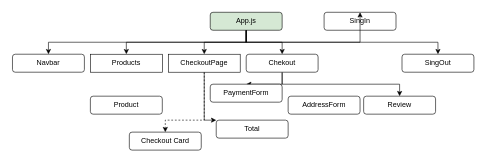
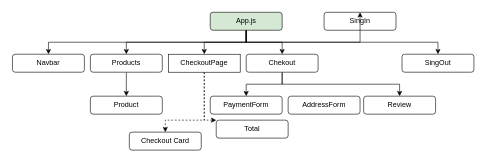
- <mxCell id="6" value="Products" style="whiteSpace=wrap;html=1;rounded=0;" vertex="1" parent="1"><mxGeometry x="150" y="90" width="120" height="30" as="geometry" /></mxCell>
+ <mxCell id="6" value="Products" style="rounded=1;whiteSpace=wrap;html=1;" vertex="1" parent="1"><mxGeometry x="150" y="90" width="120" height="30" as="geometry" /></mxCell>
+ <mxCell id="5" style="edgeStyle=orthogonalEdgeStyle;rounded=0;orthogonalLoop=1;jettySize=auto;html=1;exitX=0.5;exitY=1;exitDx=0;exitDy=0;entryX=0.5;entryY=0;entryDx=0;entryDy=0;" edge="1" parent="1" source="6" target="15"><mxGeometry relative="1" as="geometry" /></mxCell>
- <mxCell id="18" value="PaymentForm" style="rounded=1;whiteSpace=wrap;html=1;" vertex="1" parent="1"><mxGeometry x="350" y="140" width="120" height="30" as="geometry" /></mxCell>
+ <mxCell id="18" value="PaymentForm" style="rounded=1;whiteSpace=wrap;html=1;" vertex="1" parent="1"><mxGeometry x="350" y="160" width="120" height="30" as="geometry" /></mxCell>
- <mxCell id="8" style="edgeStyle=orthogonalEdgeStyle;rounded=0;orthogonalLoop=1;jettySize=auto;html=1;exitX=0.5;exitY=1;exitDx=0;exitDy=0;" edge="1" parent="1" source="9" target="17"><mxGeometry relative="1" as="geometry"><Array as="points"><mxPoint x="340" y="200" /><mxPoint x="405" y="200" /></Array></mxGeometry></mxCell>
+ <mxCell id="8" style="edgeStyle=orthogonalEdgeStyle;rounded=0;orthogonalLoop=1;jettySize=auto;html=1;exitX=0.5;exitY=1;exitDx=0;exitDy=0;dashed=1;" edge="1" parent="1" source="9" target="17"><mxGeometry relative="1" as="geometry"><Array as="points"><mxPoint x="340" y="200" /><mxPoint x="405" y="200" /></Array></mxGeometry></mxCell>
